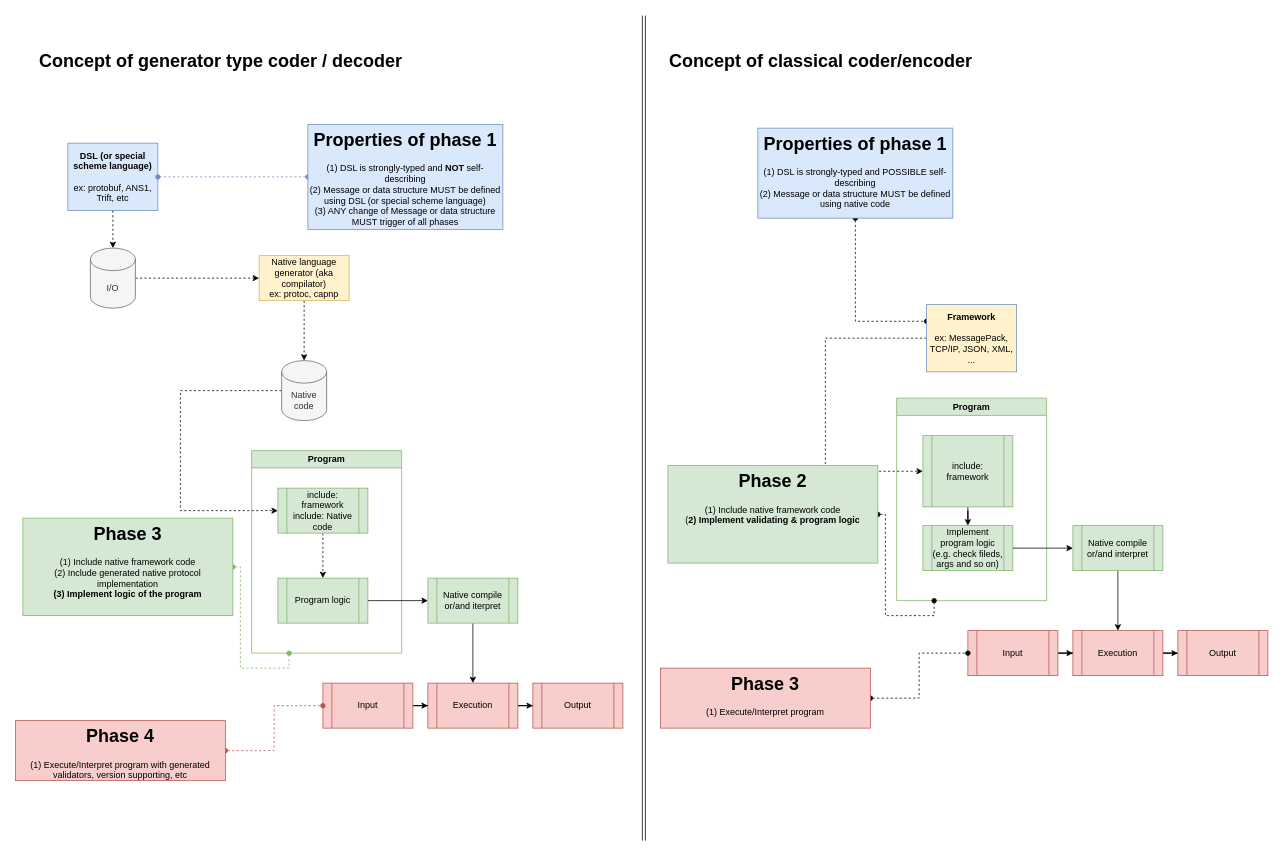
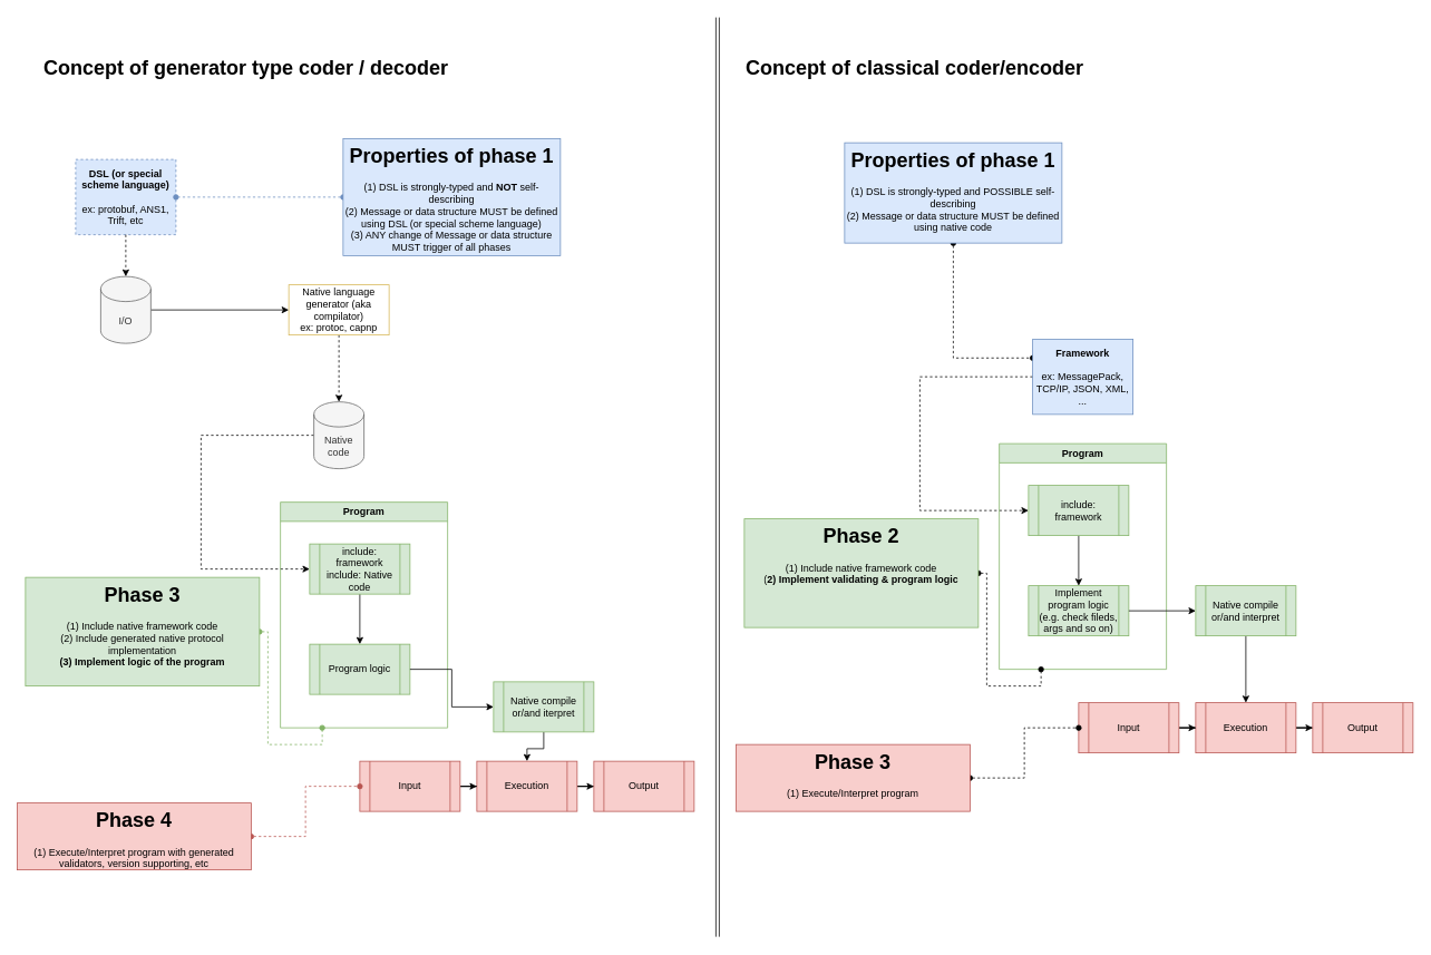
- <mxCell id="2" value="&lt;b&gt;DSL&amp;nbsp;&lt;span style=&quot;text-align: left;&quot;&gt;(or special scheme language)&lt;br&gt;&lt;/span&gt;&lt;/b&gt;&lt;br&gt;ex: protobuf, ANS1, Trift, etc" style="rounded=0;whiteSpace=wrap;html=1;fillColor=#dae8fc;strokeColor=#6c8ebf;" vertex="1" parent="1"><mxGeometry x="90" y="190" width="120" height="90" as="geometry" /></mxCell>
+ <mxCell id="2" value="&lt;b&gt;DSL&amp;nbsp;&lt;span style=&quot;text-align: left;&quot;&gt;(or special scheme language)&lt;br&gt;&lt;/span&gt;&lt;/b&gt;&lt;br&gt;ex: protobuf, ANS1, Trift, etc" style="rounded=0;whiteSpace=wrap;html=1;fillColor=#dae8fc;strokeColor=#6c8ebf;dashed=1;" vertex="1" parent="1"><mxGeometry x="90" y="190" width="120" height="90" as="geometry" /></mxCell>
- <mxCell id="6" style="edgeStyle=orthogonalEdgeStyle;rounded=0;orthogonalLoop=1;jettySize=auto;html=1;dashed=1;" edge="1" parent="1" source="7" target="5"><mxGeometry relative="1" as="geometry" /></mxCell>
+ <mxCell id="6" style="edgeStyle=orthogonalEdgeStyle;rounded=0;orthogonalLoop=1;jettySize=auto;html=1;dashed=0;" edge="1" parent="1" source="7" target="5"><mxGeometry relative="1" as="geometry" /></mxCell>
- <mxCell id="5" value="Native language generator (aka compilator)&lt;br&gt;ex: protoc, capnp" style="rounded=0;whiteSpace=wrap;html=1;fillColor=#fff2cc;strokeColor=#d6b656;" vertex="1" parent="1"><mxGeometry x="345" y="340" width="120" height="60" as="geometry" /></mxCell>
+ <mxCell id="5" value="Native language generator (aka compilator)&lt;br&gt;ex: protoc, capnp" style="rounded=0;whiteSpace=wrap;html=1;fillColor=#ffffff;strokeColor=#d6b656;" vertex="1" parent="1"><mxGeometry x="345" y="340" width="120" height="60" as="geometry" /></mxCell>
- <mxCell id="49" value="&lt;b&gt;&lt;span style=&quot;text-align: left;&quot;&gt;Framework&lt;br&gt;&lt;/span&gt;&lt;/b&gt;&lt;br&gt;ex: MessagePack, TCP/IP, JSON, XML, ..." style="rounded=0;whiteSpace=wrap;html=1;fillColor=#fff2cc;strokeColor=#6c8ebf;" vertex="1" parent="1"><mxGeometry x="1235" y="405" width="120" height="90" as="geometry" /></mxCell>
+ <mxCell id="49" value="&lt;b&gt;&lt;span style=&quot;text-align: left;&quot;&gt;Framework&lt;br&gt;&lt;/span&gt;&lt;/b&gt;&lt;br&gt;ex: MessagePack, TCP/IP, JSON, XML, ..." style="rounded=0;whiteSpace=wrap;html=1;fillColor=#dae8fc;strokeColor=#6c8ebf;" vertex="1" parent="1"><mxGeometry x="1235" y="405" width="120" height="90" as="geometry" /></mxCell>
- <mxCell id="33" value="include: framework" style="shape=process;whiteSpace=wrap;html=1;backgroundOutline=1;fillColor=#d5e8d4;strokeColor=#82b366;" vertex="1" parent="31"><mxGeometry x="35" y="50" width="120" height="95" as="geometry" /></mxCell>
+ <mxCell id="33" value="include: framework" style="shape=process;whiteSpace=wrap;html=1;backgroundOutline=1;fillColor=#d5e8d4;strokeColor=#82b366;" vertex="1" parent="31"><mxGeometry x="35" y="50" width="120" height="60" as="geometry" /></mxCell>
- <mxCell id="12" style="edgeStyle=orthogonalEdgeStyle;rounded=0;orthogonalLoop=1;jettySize=auto;html=1;dashed=1;" edge="1" parent="11" source="13" target="14"><mxGeometry relative="1" as="geometry" /></mxCell>
+ <mxCell id="12" style="edgeStyle=orthogonalEdgeStyle;rounded=0;orthogonalLoop=1;jettySize=auto;html=1;" edge="1" parent="11" source="13" target="14"><mxGeometry relative="1" as="geometry" /></mxCell>
- <mxCell id="16" value="Native compile or/and iterpret" style="shape=process;whiteSpace=wrap;html=1;backgroundOutline=1;fillColor=#d5e8d4;strokeColor=#82b366;" vertex="1" parent="1"><mxGeometry x="570" y="770" width="120" height="60" as="geometry" /></mxCell>
+ <mxCell id="16" value="Native compile or/and iterpret" style="shape=process;whiteSpace=wrap;html=1;backgroundOutline=1;fillColor=#d5e8d4;strokeColor=#82b366;" vertex="1" parent="1"><mxGeometry x="590" y="815" width="120" height="60" as="geometry" /></mxCell>
